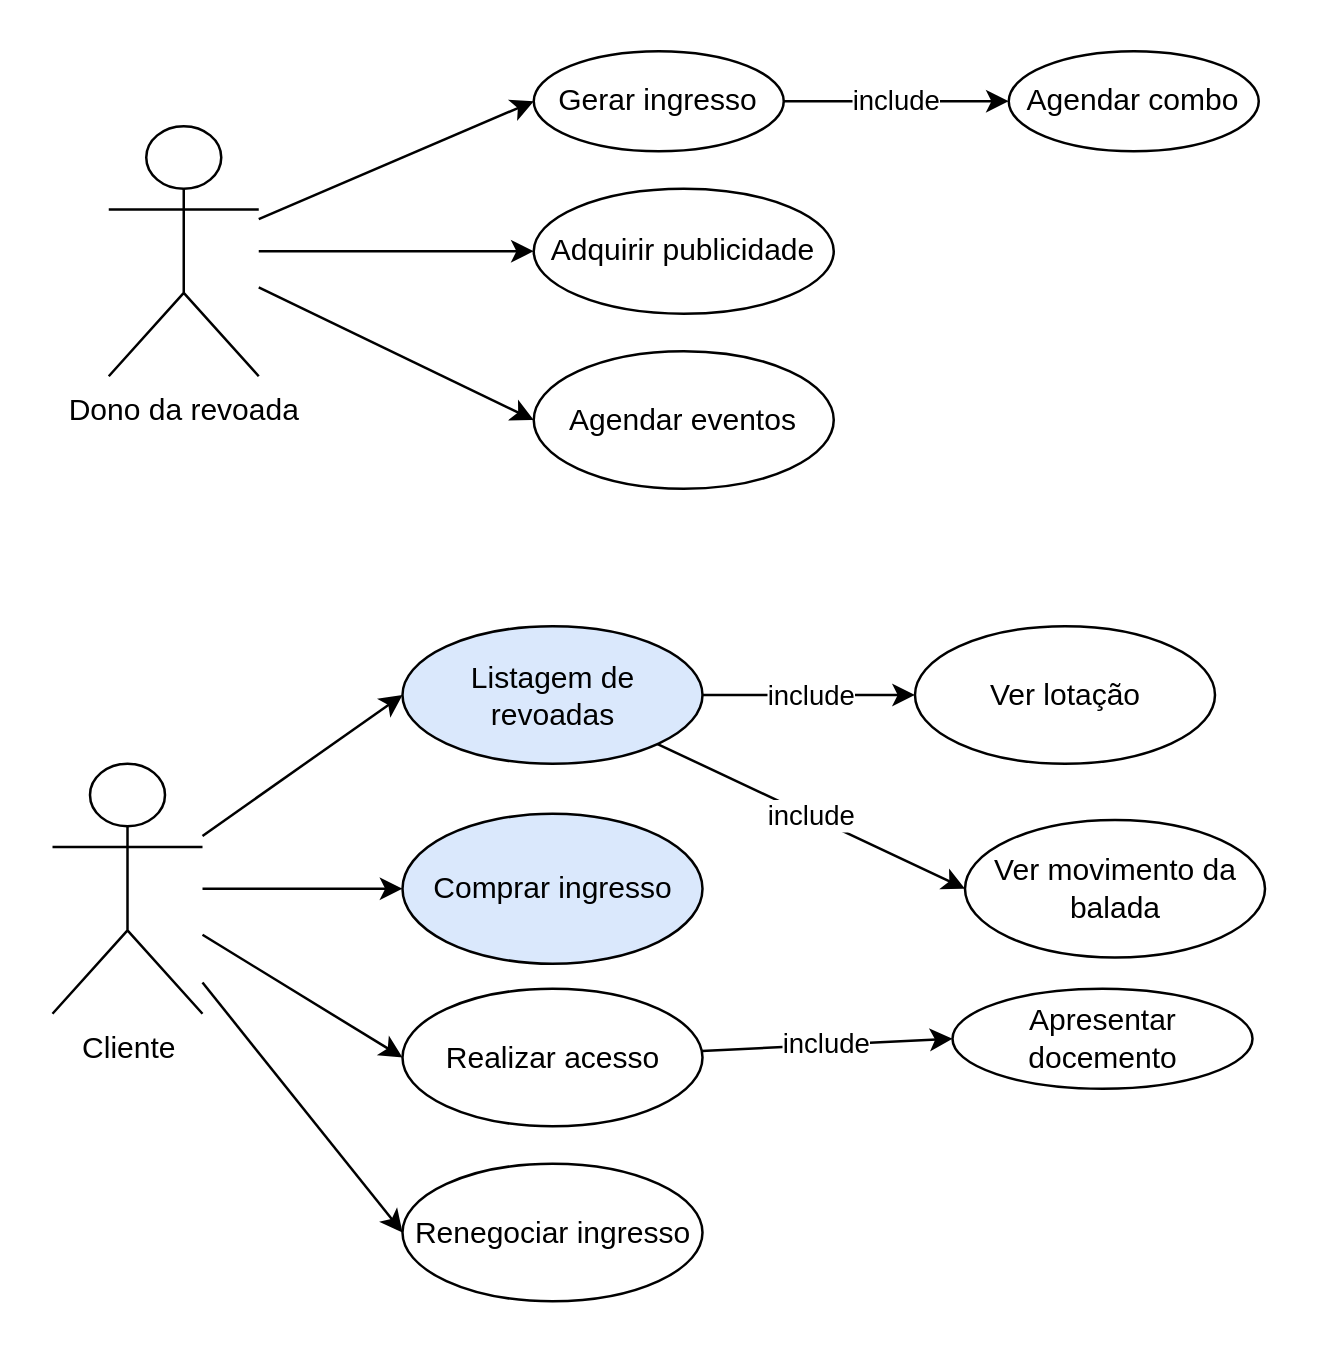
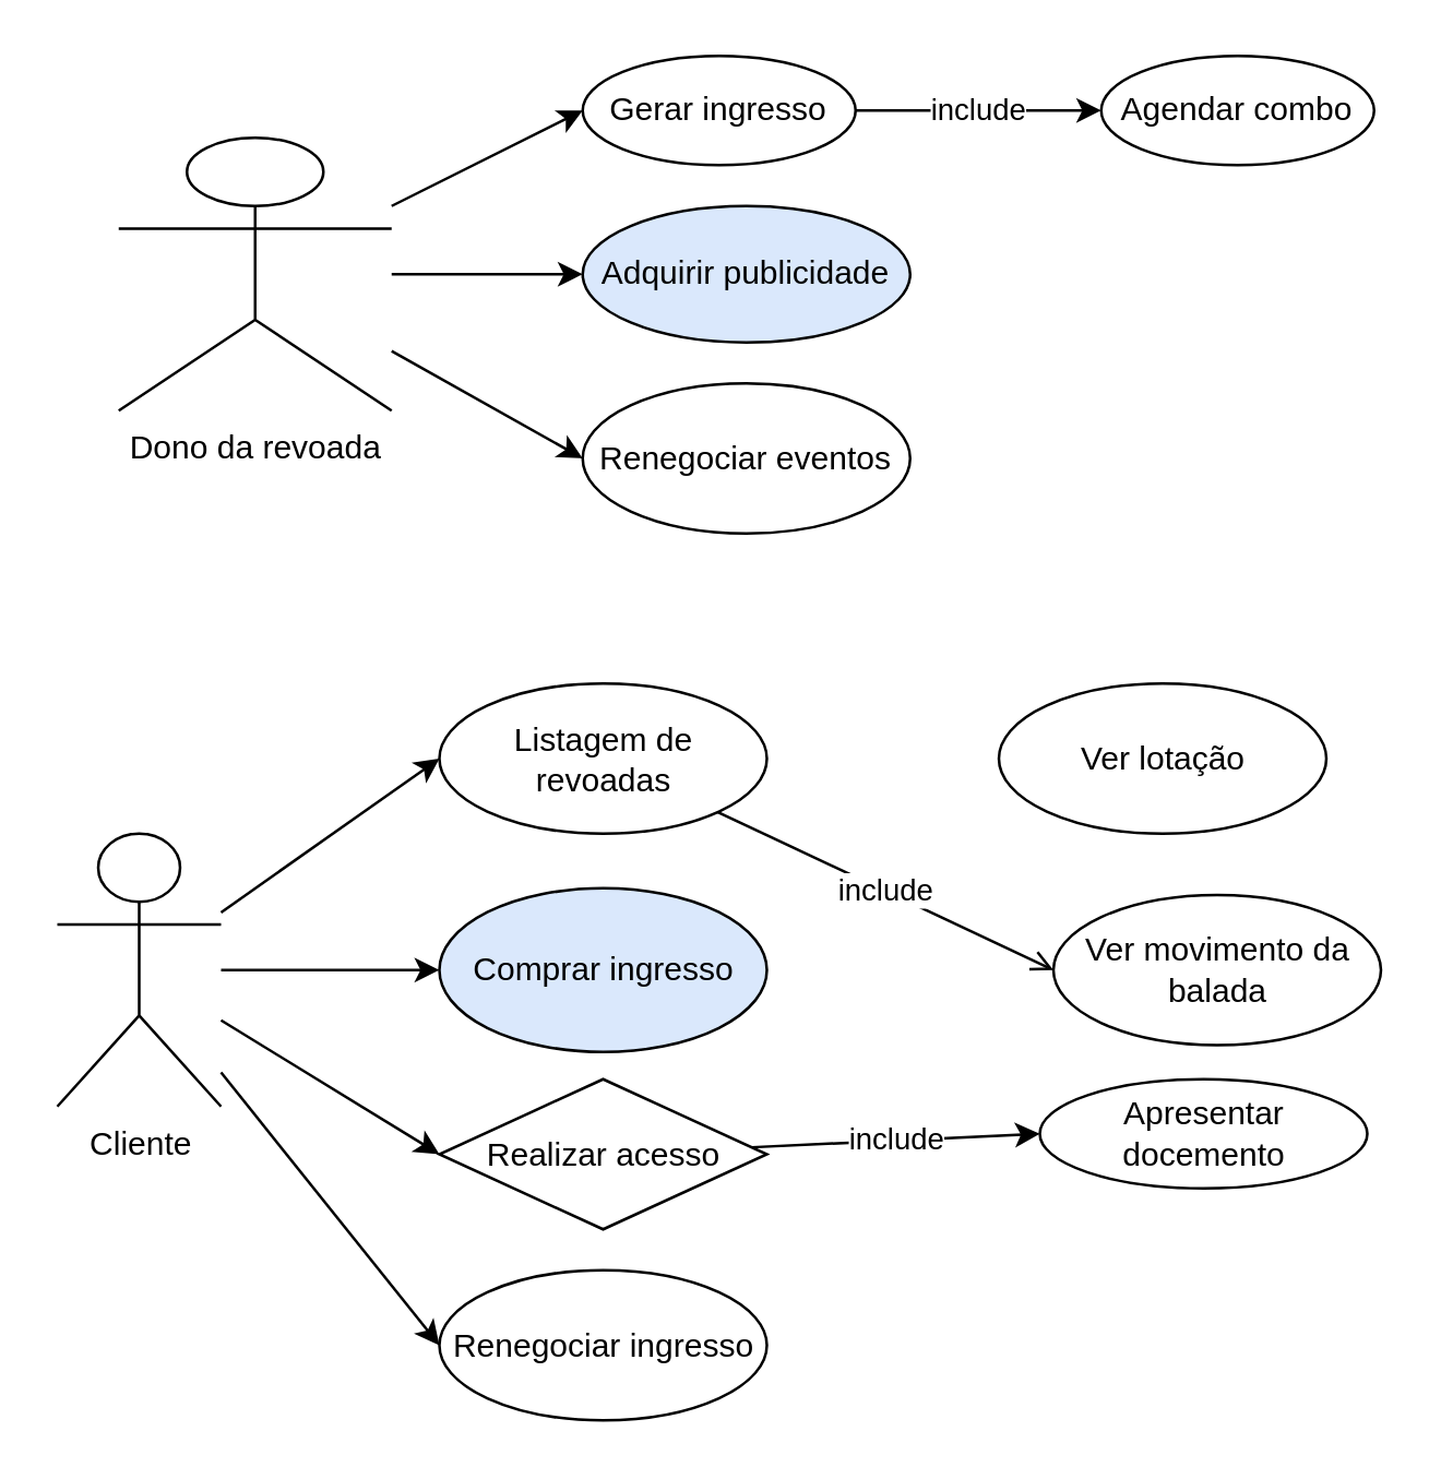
- <mxCell id="5" value="Dono da revoada" style="shape=umlActor;verticalLabelPosition=bottom;verticalAlign=top;html=1;" vertex="1" parent="1"><mxGeometry x="43" y="50" width="60" height="100" as="geometry" /></mxCell>
+ <mxCell id="5" value="Dono da revoada" style="shape=umlActor;verticalLabelPosition=bottom;verticalAlign=top;html=1;" vertex="1" parent="1"><mxGeometry x="43" y="50" width="100" height="100" as="geometry" /></mxCell>
- <mxCell id="9" value="Adquirir publicidade" style="ellipse;whiteSpace=wrap;html=1;align=center;" vertex="1" parent="1"><mxGeometry x="213" y="75" width="120" height="50" as="geometry" /></mxCell>
+ <mxCell id="9" value="Adquirir publicidade" style="ellipse;whiteSpace=wrap;html=1;align=center;fillColor=#dae8fc;" vertex="1" parent="1"><mxGeometry x="213" y="75" width="120" height="50" as="geometry" /></mxCell>
- <mxCell id="10" value="Agendar eventos" style="ellipse;whiteSpace=wrap;html=1;align=center;" vertex="1" parent="1"><mxGeometry x="213" y="140" width="120" height="55" as="geometry" /></mxCell>
+ <mxCell id="10" value="Renegociar eventos" style="ellipse;whiteSpace=wrap;html=1;align=center;" vertex="1" parent="1"><mxGeometry x="213" y="140" width="120" height="55" as="geometry" /></mxCell>
- <mxCell id="18" value="Listagem de revoadas" style="ellipse;whiteSpace=wrap;html=1;align=center;fillColor=#dae8fc;" vertex="1" parent="1"><mxGeometry x="160.5" y="250" width="120" height="55" as="geometry" /></mxCell>
+ <mxCell id="18" value="Listagem de revoadas" style="ellipse;whiteSpace=wrap;html=1;align=center;" vertex="1" parent="1"><mxGeometry x="160.5" y="250" width="120" height="55" as="geometry" /></mxCell>
- <mxCell id="16" value="include" style="edgeStyle=none;html=1;entryX=0;entryY=0.5;entryDx=0;entryDy=0;" edge="1" parent="1" source="18" target="19"><mxGeometry relative="1" as="geometry"><mxPoint x="370.5" y="278" as="targetPoint" /></mxGeometry></mxCell>
- <mxCell id="17" value="include" style="edgeStyle=none;html=1;entryX=0;entryY=0.5;entryDx=0;entryDy=0;" edge="1" parent="1" source="18" target="20"><mxGeometry relative="1" as="geometry"><mxPoint x="310.5" y="345" as="targetPoint" /></mxGeometry></mxCell>
+ <mxCell id="17" value="include" style="edgeStyle=none;html=1;entryX=0;entryY=0.5;entryDx=0;entryDy=0;endArrow=open;" edge="1" parent="1" source="18" target="20"><mxGeometry relative="1" as="geometry"><mxPoint x="310.5" y="345" as="targetPoint" /></mxGeometry></mxCell>
- <mxCell id="22" value="Realizar acesso" style="ellipse;whiteSpace=wrap;html=1;align=center;" vertex="1" parent="1"><mxGeometry x="160.5" y="395" width="120" height="55" as="geometry" /></mxCell>
+ <mxCell id="22" value="Realizar acesso" style="rhombus;whiteSpace=wrap;html=1;align=center;" vertex="1" parent="1"><mxGeometry x="160.5" y="395" width="120" height="55" as="geometry" /></mxCell>
